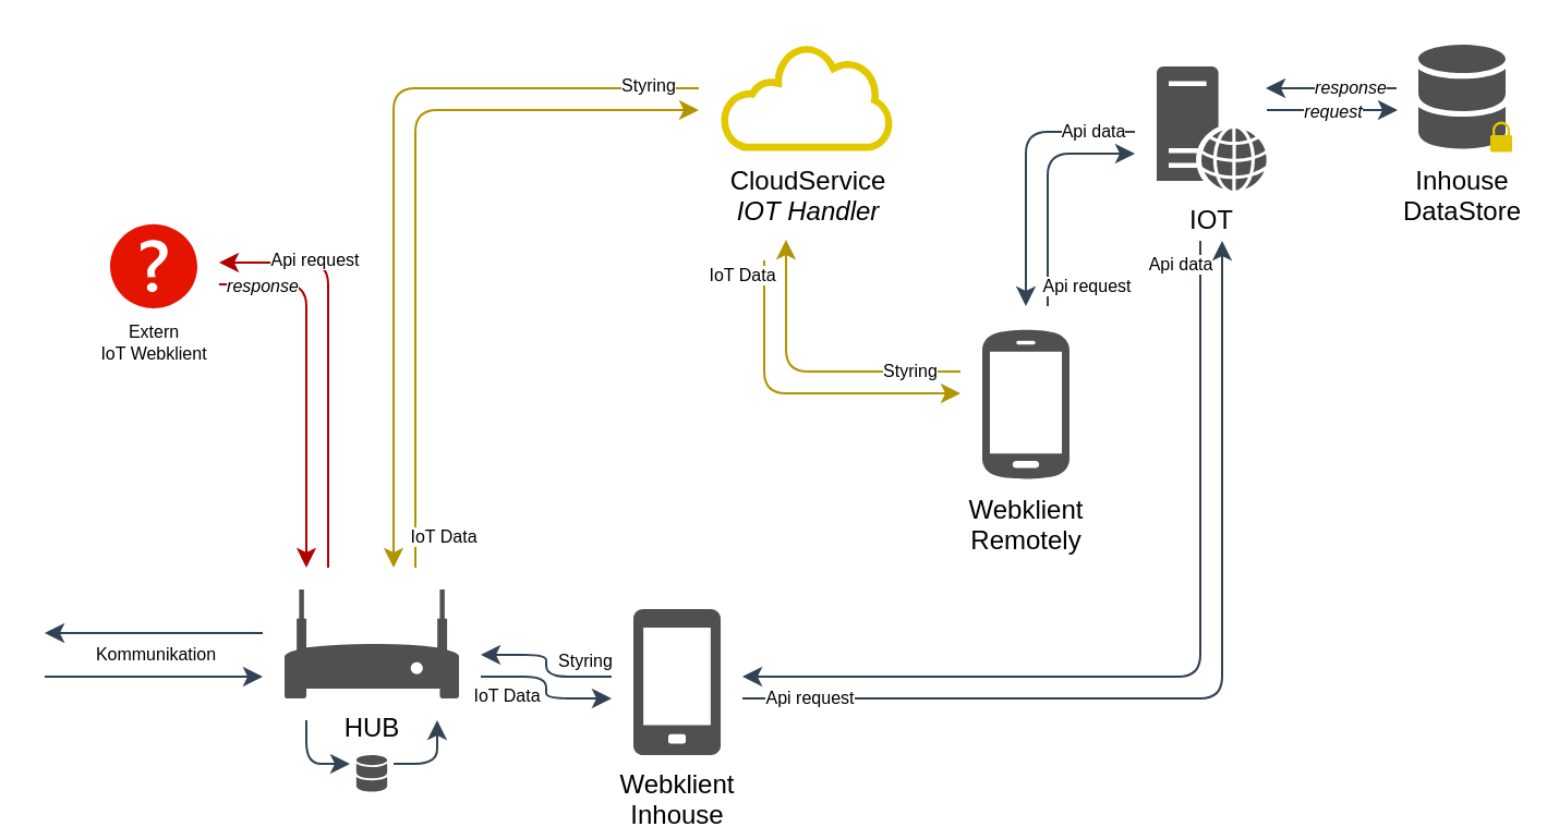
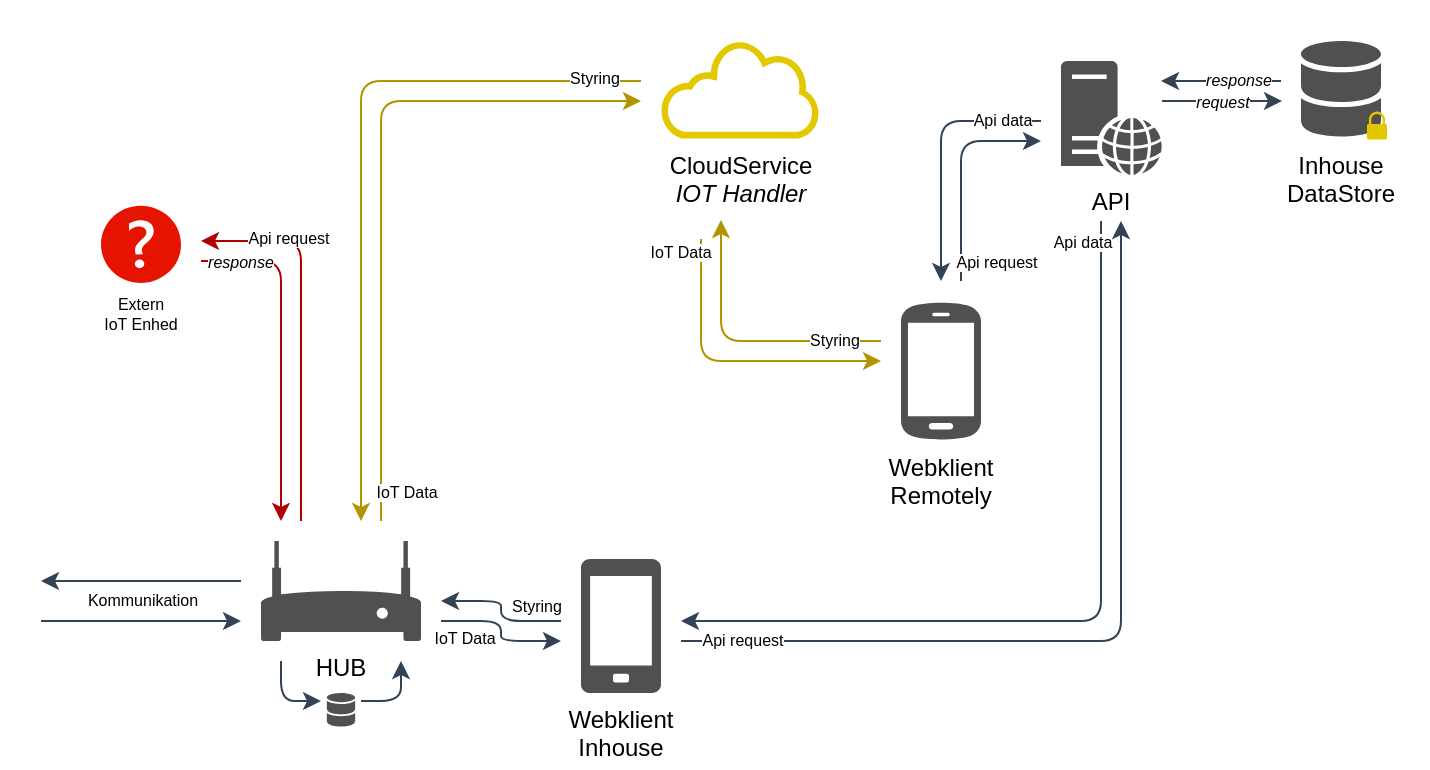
- <mxCell id="32" value="IOT" style="sketch=0;pointerEvents=1;shadow=0;dashed=0;html=1;strokeColor=none;fillColor=#505050;labelPosition=center;verticalLabelPosition=bottom;verticalAlign=top;outlineConnect=0;align=center;shape=mxgraph.office.servers.web_server;" parent="1" vertex="1"><mxGeometry x="530" y="30" width="50.5" height="57" as="geometry" /></mxCell>
+ <mxCell id="32" value="API" style="sketch=0;pointerEvents=1;shadow=0;dashed=0;html=1;strokeColor=none;fillColor=#505050;labelPosition=center;verticalLabelPosition=bottom;verticalAlign=top;outlineConnect=0;align=center;shape=mxgraph.office.servers.web_server;" parent="1" vertex="1"><mxGeometry x="530" y="30" width="50.5" height="57" as="geometry" /></mxCell>
- <mxCell id="42" value="&lt;font color=&quot;#000000&quot;&gt;Extern&lt;br&gt;IoT Webklient&lt;/font&gt;" style="sketch=0;pointerEvents=1;shadow=0;dashed=0;html=1;strokeColor=none;fillColor=#e51400;labelPosition=center;verticalLabelPosition=bottom;verticalAlign=top;outlineConnect=0;align=center;shape=mxgraph.office.concepts.help;fontFamily=Helvetica;fontSize=8;fontColor=#ffffff;" parent="1" vertex="1"><mxGeometry x="50" y="102.33" width="40" height="38.67" as="geometry" /></mxCell>
+ <mxCell id="42" value="&lt;font color=&quot;#000000&quot;&gt;Extern&lt;br&gt;IoT Enhed&lt;/font&gt;" style="sketch=0;pointerEvents=1;shadow=0;dashed=0;html=1;strokeColor=none;fillColor=#e51400;labelPosition=center;verticalLabelPosition=bottom;verticalAlign=top;outlineConnect=0;align=center;shape=mxgraph.office.concepts.help;fontFamily=Helvetica;fontSize=8;fontColor=#ffffff;" parent="1" vertex="1"><mxGeometry x="50" y="102.33" width="40" height="38.67" as="geometry" /></mxCell>
